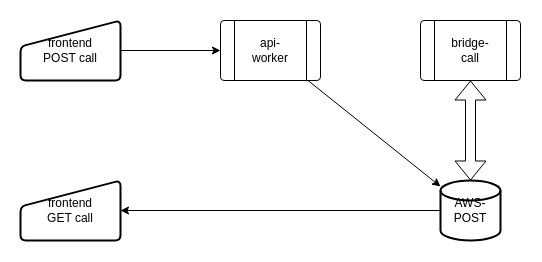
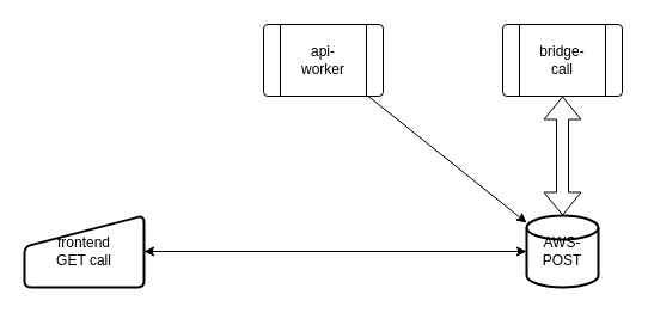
- <mxCell id="5" value="frontend&lt;br&gt;POST call" style="html=1;strokeWidth=2;shape=manualInput;whiteSpace=wrap;rounded=1;size=26;arcSize=11;" vertex="1" parent="1"><mxGeometry x="20" y="20" width="100" height="60" as="geometry" /></mxCell>
- <mxCell id="4" style="edgeStyle=none;html=1;" edge="1" parent="1" source="5" target="8"><mxGeometry relative="1" as="geometry" /></mxCell>
- <mxCell id="6" style="edgeStyle=none;html=1;startArrow=classic;startFill=1;endArrow=none;" edge="1" parent="1" source="7" target="2"><mxGeometry relative="1" as="geometry" /></mxCell>
+ <mxCell id="6" style="edgeStyle=none;html=1;startArrow=classic;startFill=1;" edge="1" parent="1" source="7" target="2"><mxGeometry relative="1" as="geometry" /></mxCell>
